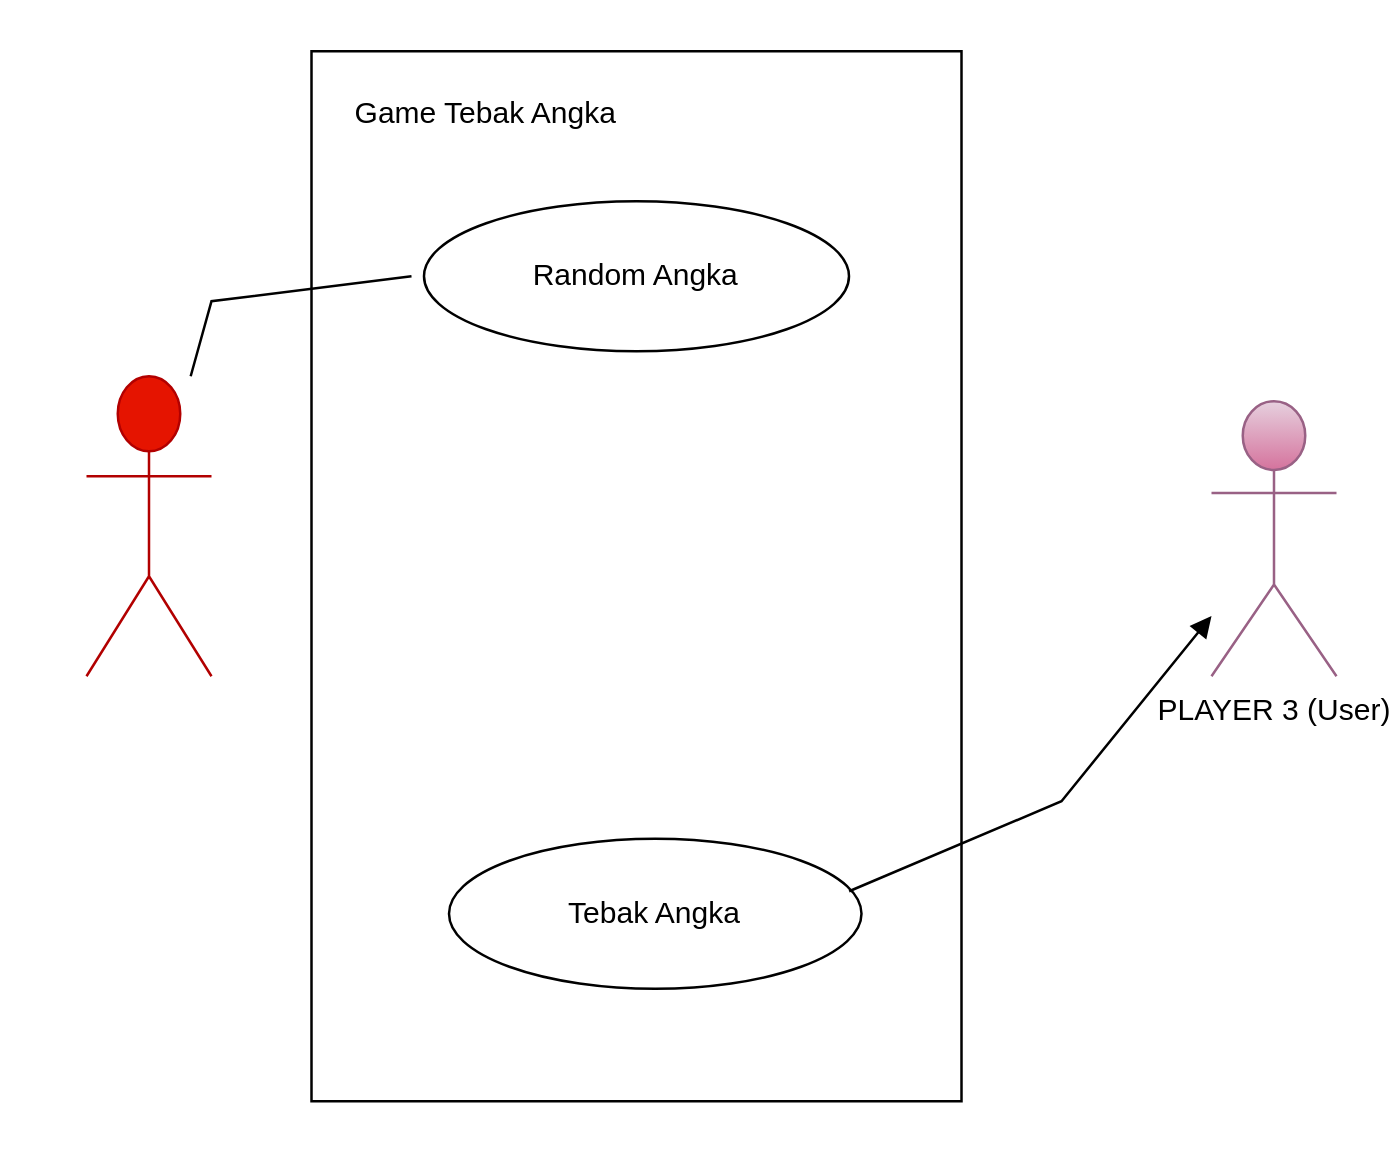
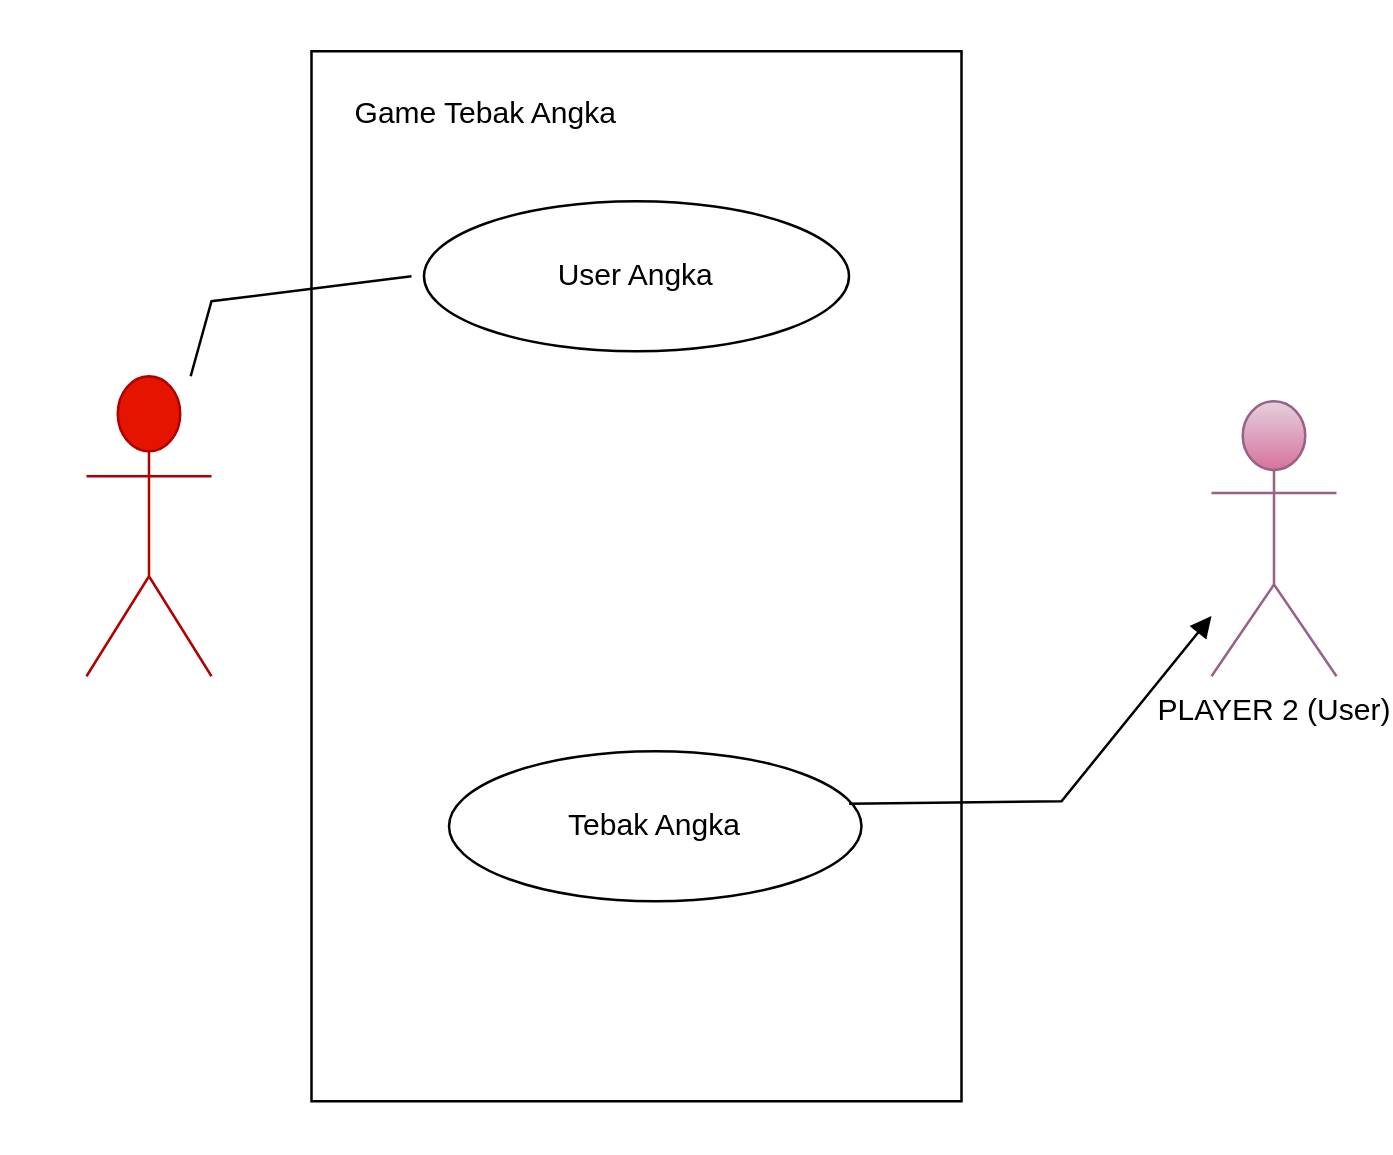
- <mxCell id="6" value="Random Angka" style="ellipse;whiteSpace=wrap;html=1;direction=west;" vertex="1" parent="1"><mxGeometry x="155" y="80" width="170" height="60" as="geometry" /></mxCell>
+ <mxCell id="6" value="User Angka" style="ellipse;whiteSpace=wrap;html=1;direction=west;" vertex="1" parent="1"><mxGeometry x="155" y="80" width="170" height="60" as="geometry" /></mxCell>
- <mxCell id="4" value="PLAYER 3 (User)" style="shape=umlActor;verticalLabelPosition=bottom;verticalAlign=top;html=1;outlineConnect=0;fillColor=#e6d0de;strokeColor=#996185;gradientColor=#d5739d;" vertex="1" parent="1"><mxGeometry x="470" y="160" width="50" height="110" as="geometry" /></mxCell>
+ <mxCell id="4" value="PLAYER 2 (User)" style="shape=umlActor;verticalLabelPosition=bottom;verticalAlign=top;html=1;outlineConnect=0;fillColor=#e6d0de;strokeColor=#996185;gradientColor=#d5739d;" vertex="1" parent="1"><mxGeometry x="470" y="160" width="50" height="110" as="geometry" /></mxCell>
- <mxCell id="7" value="Tebak Angka" style="ellipse;whiteSpace=wrap;html=1;" vertex="1" parent="1"><mxGeometry x="165" y="335" width="165" height="60" as="geometry" /></mxCell>
+ <mxCell id="7" value="Tebak Angka" style="ellipse;whiteSpace=wrap;html=1;" vertex="1" parent="1"><mxGeometry x="165" y="300" width="165" height="60" as="geometry" /></mxCell>
